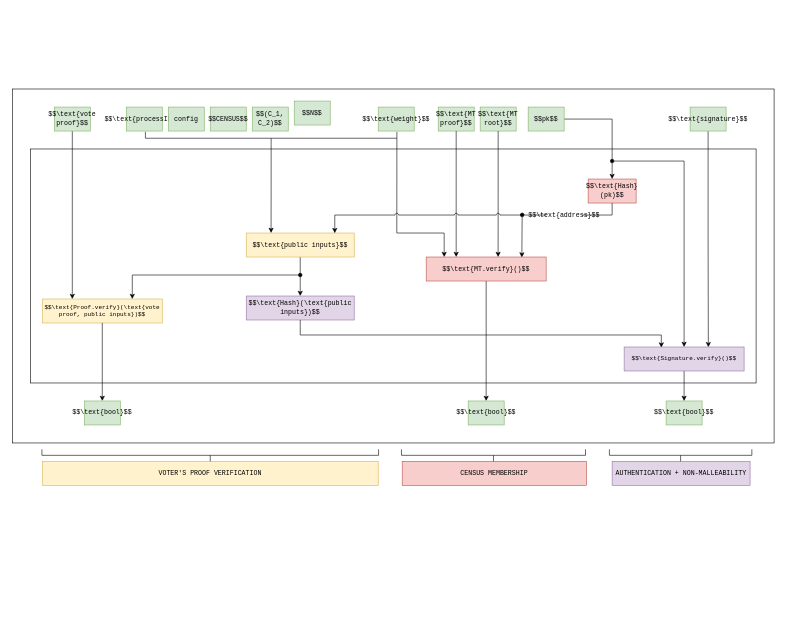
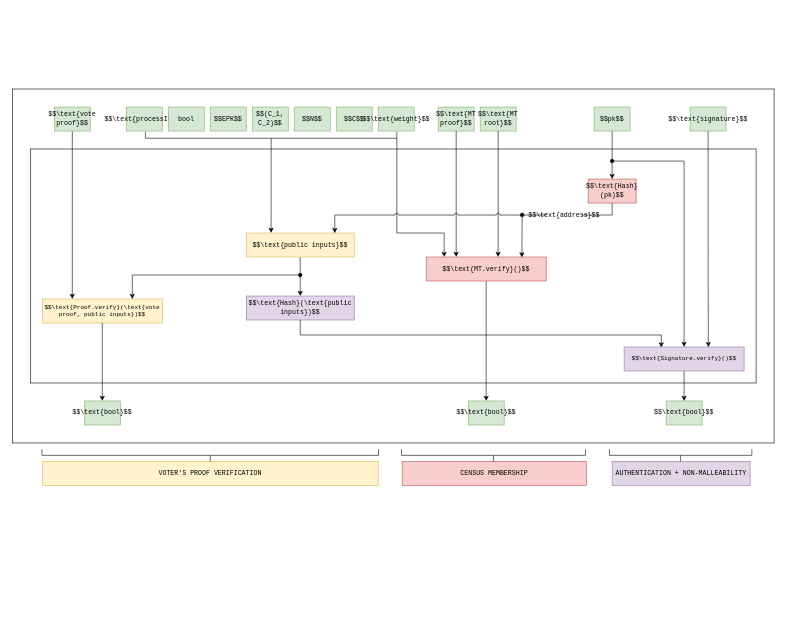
- <mxCell id="13" value="$$N$$" style="rounded=0;whiteSpace=wrap;html=1;fontSize=11;fillColor=#d5e8d4;strokeColor=#82b366;fontFamily=Courier New;" vertex="1" parent="1"><mxGeometry x="490" y="168" width="60" height="40" as="geometry" /></mxCell>
+ <mxCell id="13" value="$$N$$" style="rounded=0;whiteSpace=wrap;html=1;fontSize=11;fillColor=#d5e8d4;strokeColor=#82b366;fontFamily=Courier New;" vertex="1" parent="1"><mxGeometry x="490" y="178" width="60" height="40" as="geometry" /></mxCell>
- <mxCell id="10" value="config" style="rounded=0;whiteSpace=wrap;html=1;fontSize=11;fillColor=#d5e8d4;strokeColor=#82b366;fontFamily=Courier New;" vertex="1" parent="1"><mxGeometry x="280" y="178" width="60" height="40" as="geometry" /></mxCell>
+ <mxCell id="10" value="bool" style="rounded=0;whiteSpace=wrap;html=1;fontSize=11;fillColor=#d5e8d4;strokeColor=#82b366;fontFamily=Courier New;" vertex="1" parent="1"><mxGeometry x="280" y="178" width="60" height="40" as="geometry" /></mxCell>
- <mxCell id="11" value="$$CENSUS$$" style="rounded=0;whiteSpace=wrap;html=1;fontSize=11;fillColor=#d5e8d4;strokeColor=#82b366;fontFamily=Courier New;" vertex="1" parent="1"><mxGeometry x="350" y="178" width="60" height="40" as="geometry" /></mxCell>
+ <mxCell id="11" value="$$EPK$$" style="rounded=0;whiteSpace=wrap;html=1;fontSize=11;fillColor=#d5e8d4;strokeColor=#82b366;fontFamily=Courier New;" vertex="1" parent="1"><mxGeometry x="350" y="178" width="60" height="40" as="geometry" /></mxCell>
+ <mxCell id="17" value="$$C$$" style="rounded=0;whiteSpace=wrap;html=1;fontSize=11;fillColor=#d5e8d4;strokeColor=#82b366;fontFamily=Courier New;" vertex="1" parent="1"><mxGeometry x="560" y="178" width="60" height="40" as="geometry" /></mxCell>
- <mxCell id="23" value="$$pk$$" style="rounded=0;whiteSpace=wrap;html=1;fontSize=11;fillColor=#d5e8d4;strokeColor=#82b366;fontFamily=Courier New;" vertex="1" parent="1"><mxGeometry x="880" y="178" width="60" height="40" as="geometry" /></mxCell>
+ <mxCell id="23" value="$$pk$$" style="rounded=0;whiteSpace=wrap;html=1;fontSize=11;fillColor=#d5e8d4;strokeColor=#82b366;fontFamily=Courier New;" vertex="1" parent="1"><mxGeometry x="990" y="178" width="60" height="40" as="geometry" /></mxCell>
